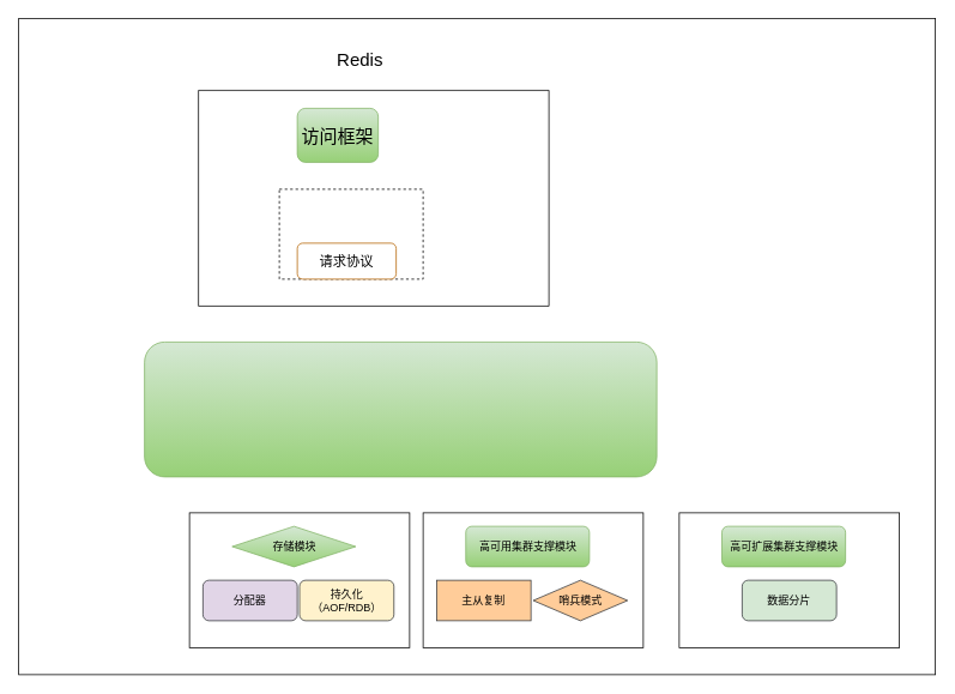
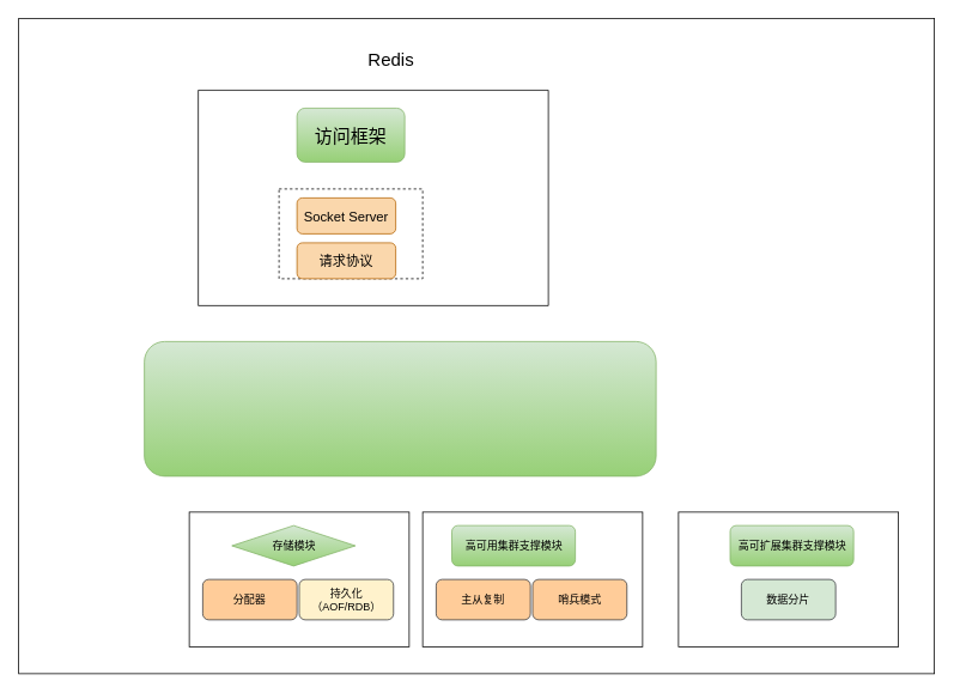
- <mxCell id="3" value="Redis" style="text;html=1;strokeColor=none;fillColor=none;align=center;verticalAlign=middle;whiteSpace=wrap;rounded=0;fontSize=20;" vertex="1" parent="1"><mxGeometry x="370" y="50" width="60" height="30" as="geometry" /></mxCell>
+ <mxCell id="3" value="Redis" style="text;html=1;strokeColor=none;fillColor=none;align=center;verticalAlign=middle;whiteSpace=wrap;rounded=0;fontSize=20;" vertex="1" parent="1"><mxGeometry x="405" y="50" width="60" height="30" as="geometry" /></mxCell>
- <mxCell id="4" value="访问框架" style="rounded=1;whiteSpace=wrap;html=1;fontSize=20;fillColor=#d5e8d4;gradientColor=#97d077;strokeColor=#82b366;" vertex="1" parent="1"><mxGeometry x="330" y="120" width="90" height="60" as="geometry" /></mxCell>
+ <mxCell id="4" value="访问框架" style="rounded=1;whiteSpace=wrap;html=1;fontSize=20;fillColor=#d5e8d4;gradientColor=#97d077;strokeColor=#82b366;" vertex="1" parent="1"><mxGeometry x="330" y="120" width="120" height="60" as="geometry" /></mxCell>
+ <mxCell id="8" value="Socket Server&lt;br style=&quot;font-size: 15px;&quot;&gt;" style="rounded=1;whiteSpace=wrap;html=1;fillColor=#fad7ac;strokeColor=#b46504;fontSize=15;" vertex="1" parent="1"><mxGeometry x="330" y="220" width="110" height="40" as="geometry" /></mxCell>
- <mxCell id="7" value="请求协议" style="rounded=1;whiteSpace=wrap;html=1;fillColor=#ffffff;strokeColor=#b46504;fontSize=15;" vertex="1" parent="1"><mxGeometry x="330" y="270" width="110" height="40" as="geometry" /></mxCell>
+ <mxCell id="7" value="请求协议" style="rounded=1;whiteSpace=wrap;html=1;fillColor=#fad7ac;strokeColor=#b46504;fontSize=15;" vertex="1" parent="1"><mxGeometry x="330" y="270" width="110" height="40" as="geometry" /></mxCell>
- <mxCell id="16" value="高可用集群支撑模块" style="rounded=1;whiteSpace=wrap;html=1;fillColor=#d5e8d4;gradientColor=#97d077;strokeColor=#82b366;" vertex="1" parent="1"><mxGeometry x="517.5" y="585" width="137.5" height="45" as="geometry" /></mxCell>
+ <mxCell id="16" value="高可用集群支撑模块" style="rounded=1;whiteSpace=wrap;html=1;fillColor=#d5e8d4;gradientColor=#97d077;strokeColor=#82b366;" vertex="1" parent="1"><mxGeometry x="502.5" y="585" width="137.5" height="45" as="geometry" /></mxCell>
- <mxCell id="20" value="高可扩展集群支撑模块" style="rounded=1;whiteSpace=wrap;html=1;fillColor=#d5e8d4;gradientColor=#97d077;strokeColor=#82b366;" vertex="1" parent="1"><mxGeometry x="802.5" y="585" width="137.5" height="45" as="geometry" /></mxCell>
+ <mxCell id="20" value="高可扩展集群支撑模块" style="rounded=1;whiteSpace=wrap;html=1;fillColor=#d5e8d4;gradientColor=#97d077;strokeColor=#82b366;" vertex="1" parent="1"><mxGeometry x="812.5" y="585" width="137.5" height="45" as="geometry" /></mxCell>
- <mxCell id="11" value="分配器" style="rounded=1;whiteSpace=wrap;html=1;fillColor=#e1d5e7;strokeColor=#36393d;" vertex="1" parent="1"><mxGeometry x="225" y="645" width="105" height="45" as="geometry" /></mxCell>
+ <mxCell id="11" value="分配器" style="rounded=1;whiteSpace=wrap;html=1;fillColor=#ffcc99;strokeColor=#36393d;" vertex="1" parent="1"><mxGeometry x="225" y="645" width="105" height="45" as="geometry" /></mxCell>
- <mxCell id="15" value="主从复制" style="whiteSpace=wrap;html=1;fillColor=#ffcc99;strokeColor=#36393d;rounded=0;" vertex="1" parent="1"><mxGeometry x="485" y="645" width="105" height="45" as="geometry" /></mxCell>
+ <mxCell id="15" value="主从复制" style="rounded=1;whiteSpace=wrap;html=1;fillColor=#ffcc99;strokeColor=#36393d;" vertex="1" parent="1"><mxGeometry x="485" y="645" width="105" height="45" as="geometry" /></mxCell>
- <mxCell id="17" value="哨兵模式" style="rhombus;whiteSpace=wrap;html=1;fillColor=#ffcc99;strokeColor=#36393d;" vertex="1" parent="1"><mxGeometry x="592.5" y="645" width="105" height="45" as="geometry" /></mxCell>
+ <mxCell id="17" value="哨兵模式" style="rounded=1;whiteSpace=wrap;html=1;fillColor=#ffcc99;strokeColor=#36393d;" vertex="1" parent="1"><mxGeometry x="592.5" y="645" width="105" height="45" as="geometry" /></mxCell>
